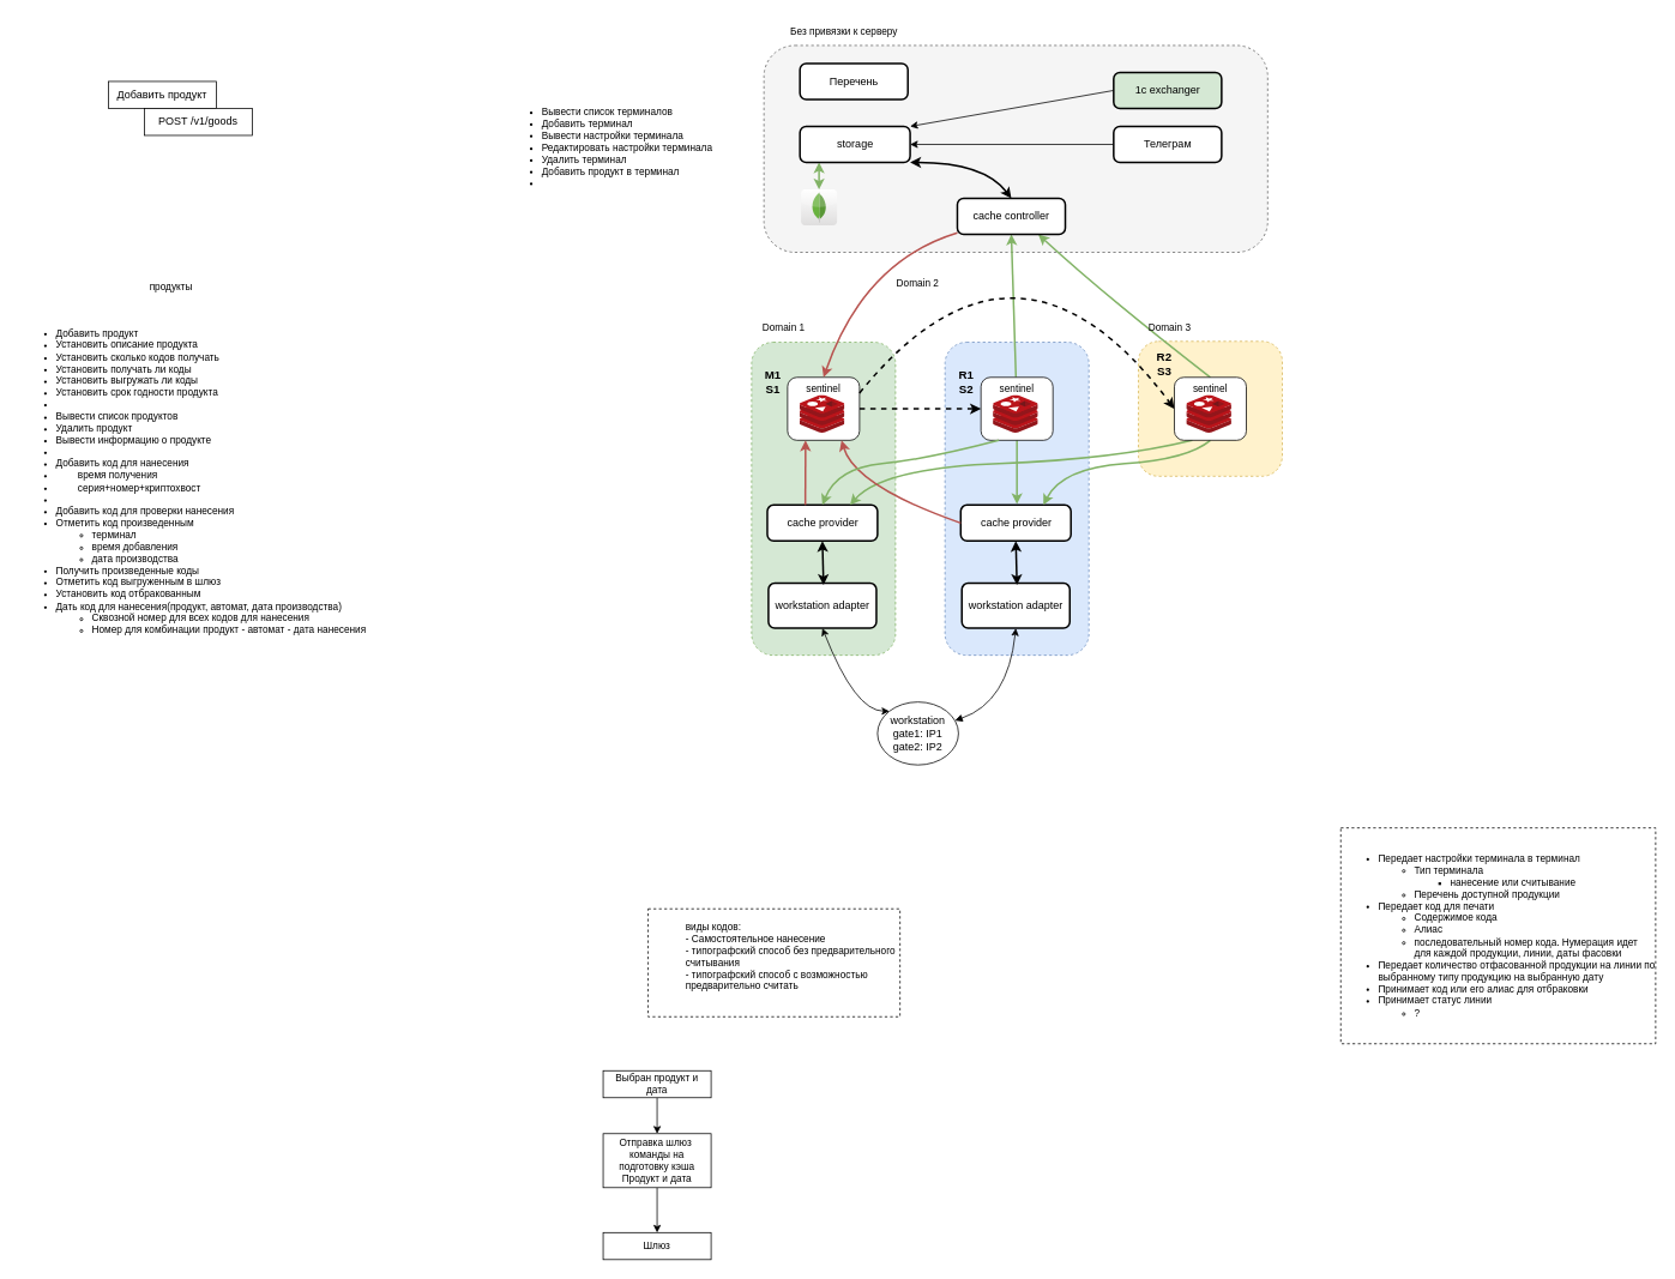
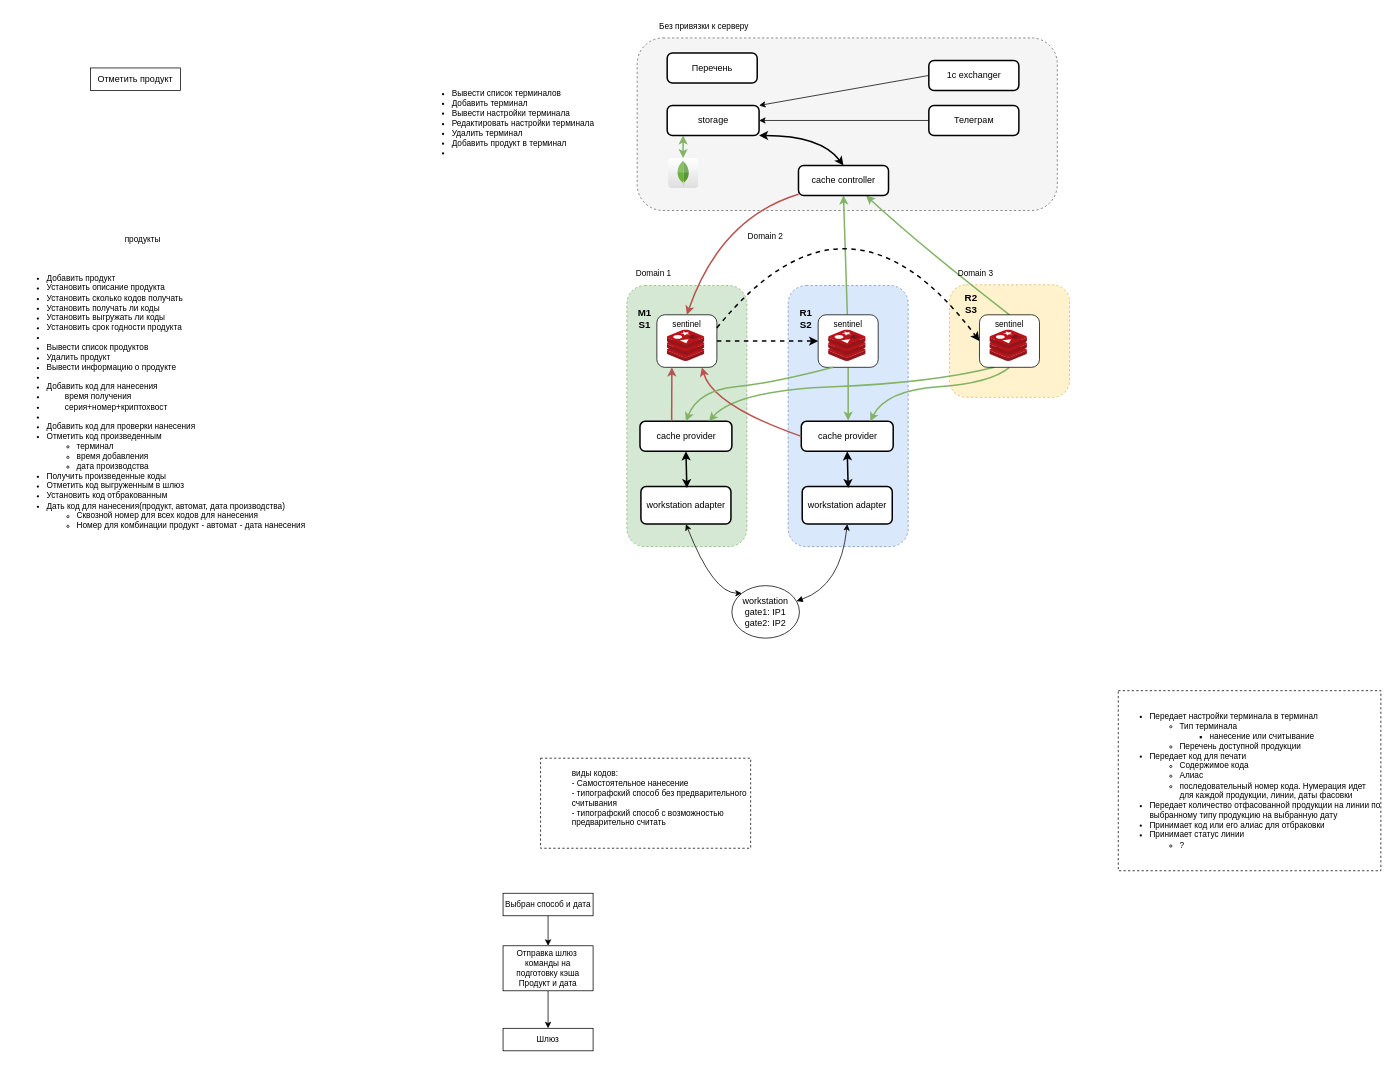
- <mxCell id="13" value="1c exchanger" style="rounded=1;absoluteArcSize=1;arcSize=14;whiteSpace=wrap;strokeWidth=2;shadow=0;glass=0;fillColor=#d5e8d4;" parent="1" vertex="1"><mxGeometry x="1237.5" y="80" width="120" height="40" as="geometry" /></mxCell>
+ <mxCell id="13" value="1c exchanger" style="rounded=1;absoluteArcSize=1;arcSize=14;whiteSpace=wrap;strokeWidth=2;shadow=0;glass=0;" parent="1" vertex="1"><mxGeometry x="1237.5" y="80" width="120" height="40" as="geometry" /></mxCell>
- <mxCell id="59" value="Добавить продукт" style="rounded=0;whiteSpace=wrap;html=1;" vertex="1" parent="1"><mxGeometry x="120" y="90" width="120" height="30" as="geometry" /></mxCell>
+ <mxCell id="59" value="Отметить продукт" style="rounded=0;whiteSpace=wrap;html=1;" vertex="1" parent="1"><mxGeometry x="120" y="90" width="120" height="30" as="geometry" /></mxCell>
- <mxCell id="60" value="POST /v1/goods" style="rounded=0;whiteSpace=wrap;html=1;" vertex="1" parent="1"><mxGeometry x="160" y="120" width="120" height="30" as="geometry" /></mxCell>
- <mxCell id="19" value="Выбран продукт и дата" style="rounded=0;whiteSpace=wrap;html=1;fontFamily=Helvetica;fontSize=11;fontColor=default;" parent="1" vertex="1"><mxGeometry x="670" y="1190" width="120" height="30" as="geometry" /></mxCell>
+ <mxCell id="19" value="Выбран способ и дата" style="rounded=0;whiteSpace=wrap;html=1;fontFamily=Helvetica;fontSize=11;fontColor=default;" parent="1" vertex="1"><mxGeometry x="670" y="1190" width="120" height="30" as="geometry" /></mxCell>
